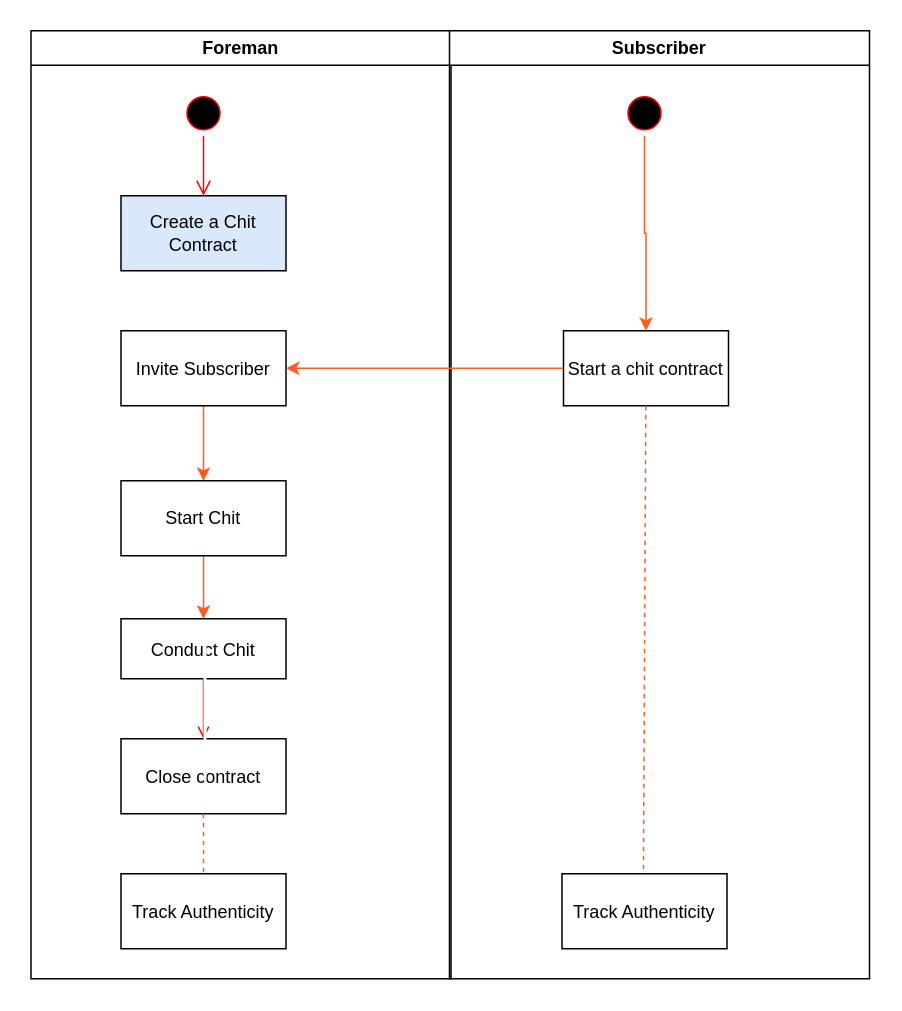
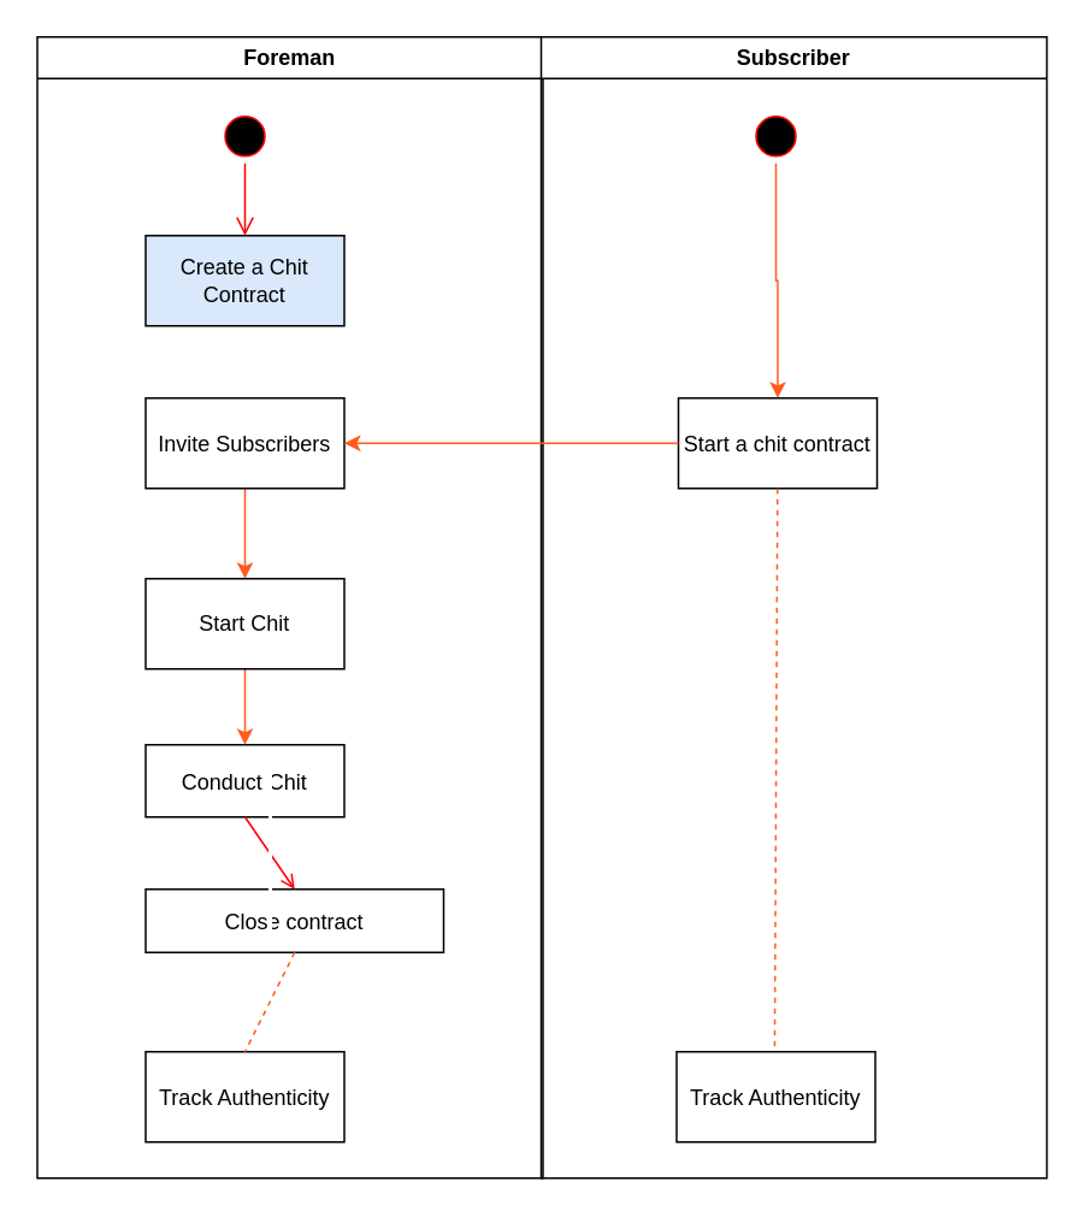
- <mxCell id="7" value="Invite Subscriber" style="" parent="2" vertex="1"><mxGeometry x="60" y="200" width="110" height="50" as="geometry" /></mxCell>
+ <mxCell id="7" value="Invite Subscribers" style="" parent="2" vertex="1"><mxGeometry x="60" y="200" width="110" height="50" as="geometry" /></mxCell>
- <mxCell id="9" value="Close contract" style="" parent="2" vertex="1"><mxGeometry x="60" y="472" width="110" height="50" as="geometry" /></mxCell>
+ <mxCell id="9" value="Close contract" style="" parent="2" vertex="1"><mxGeometry x="60" y="472" width="165" height="35" as="geometry" /></mxCell>
